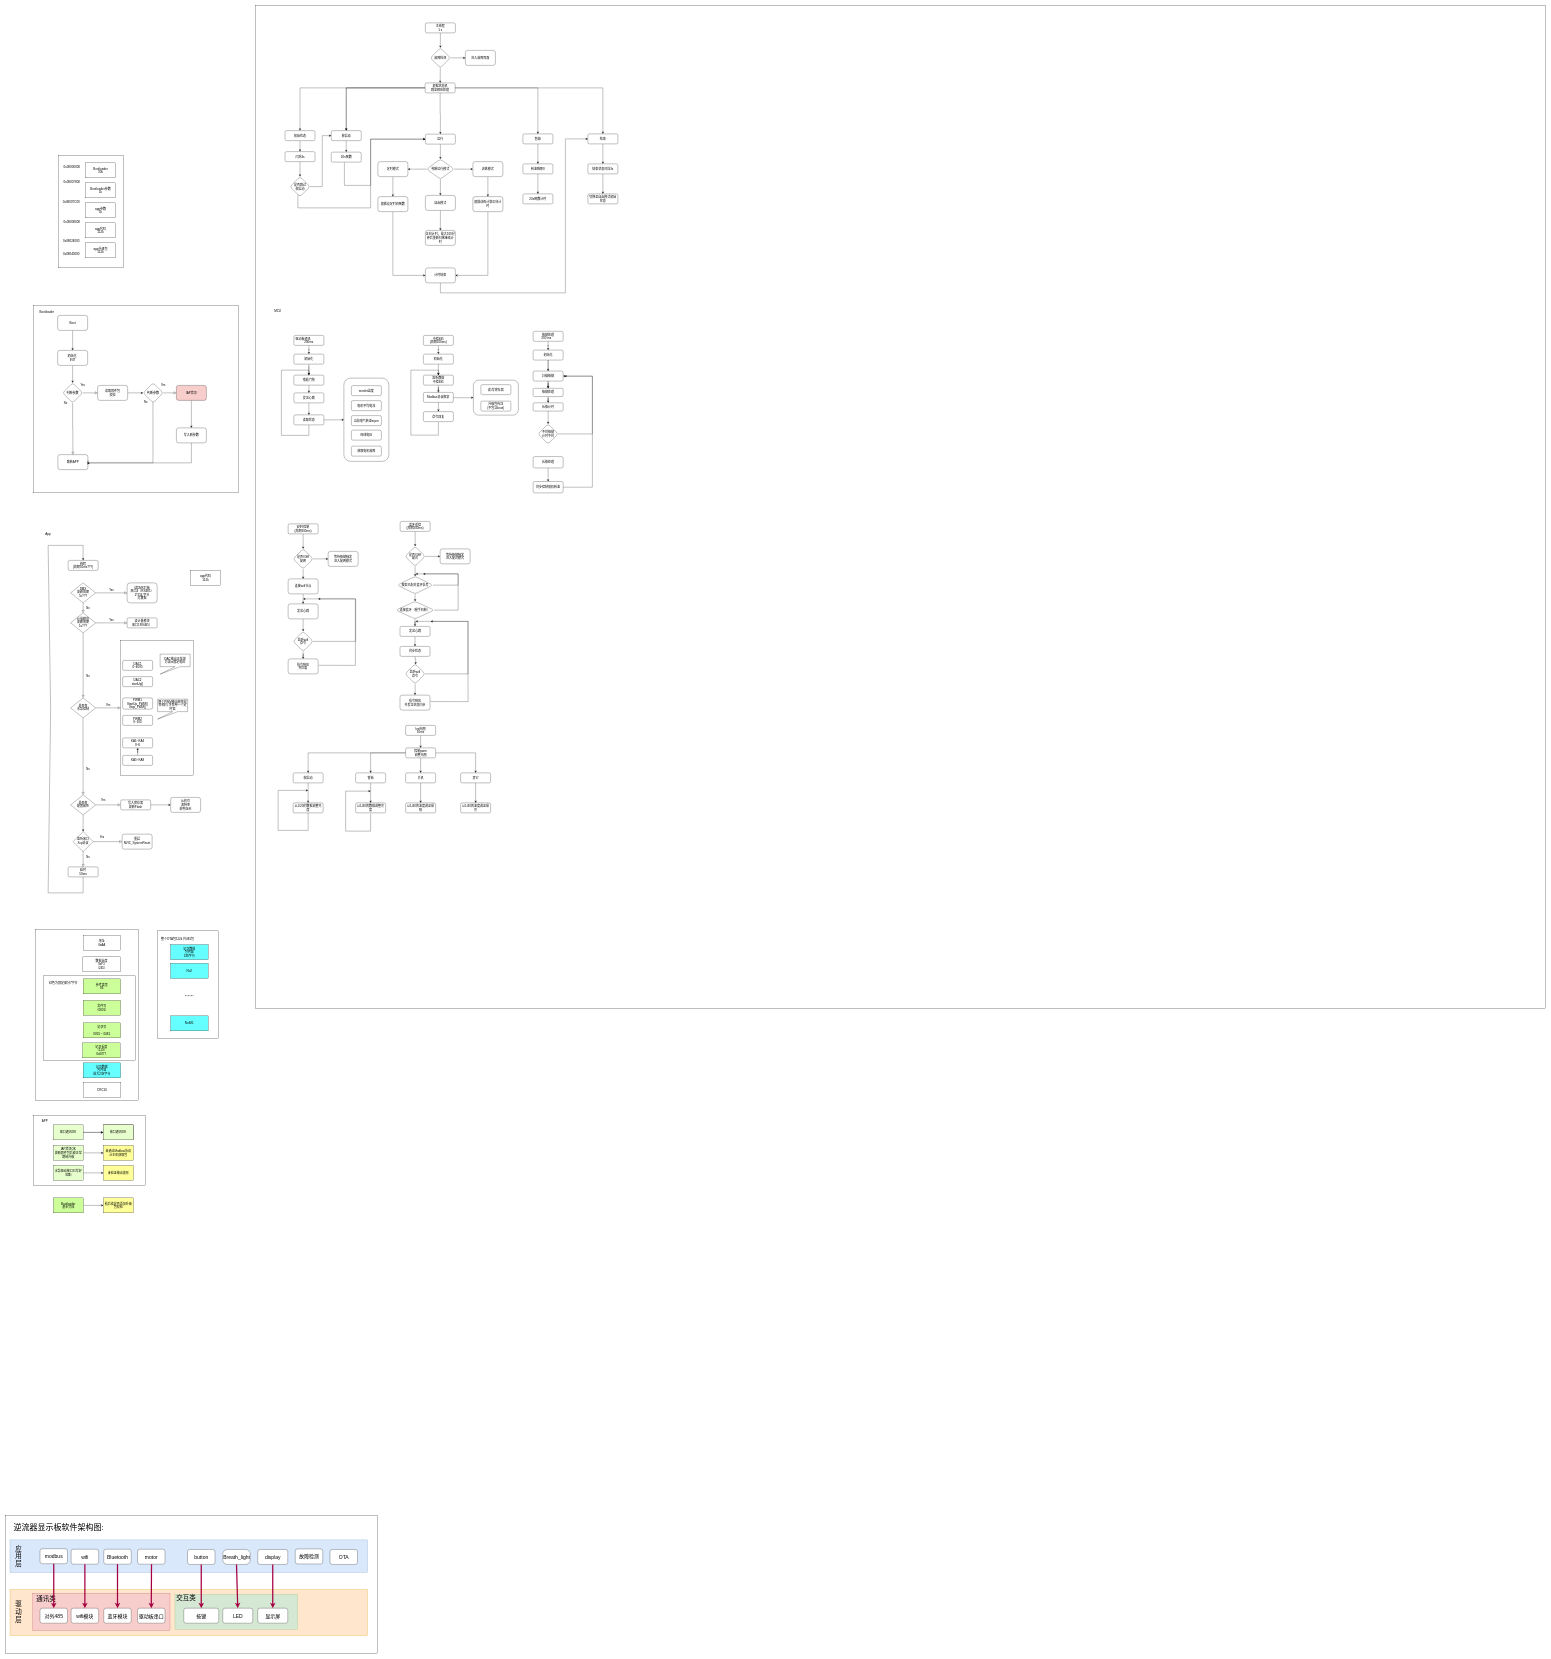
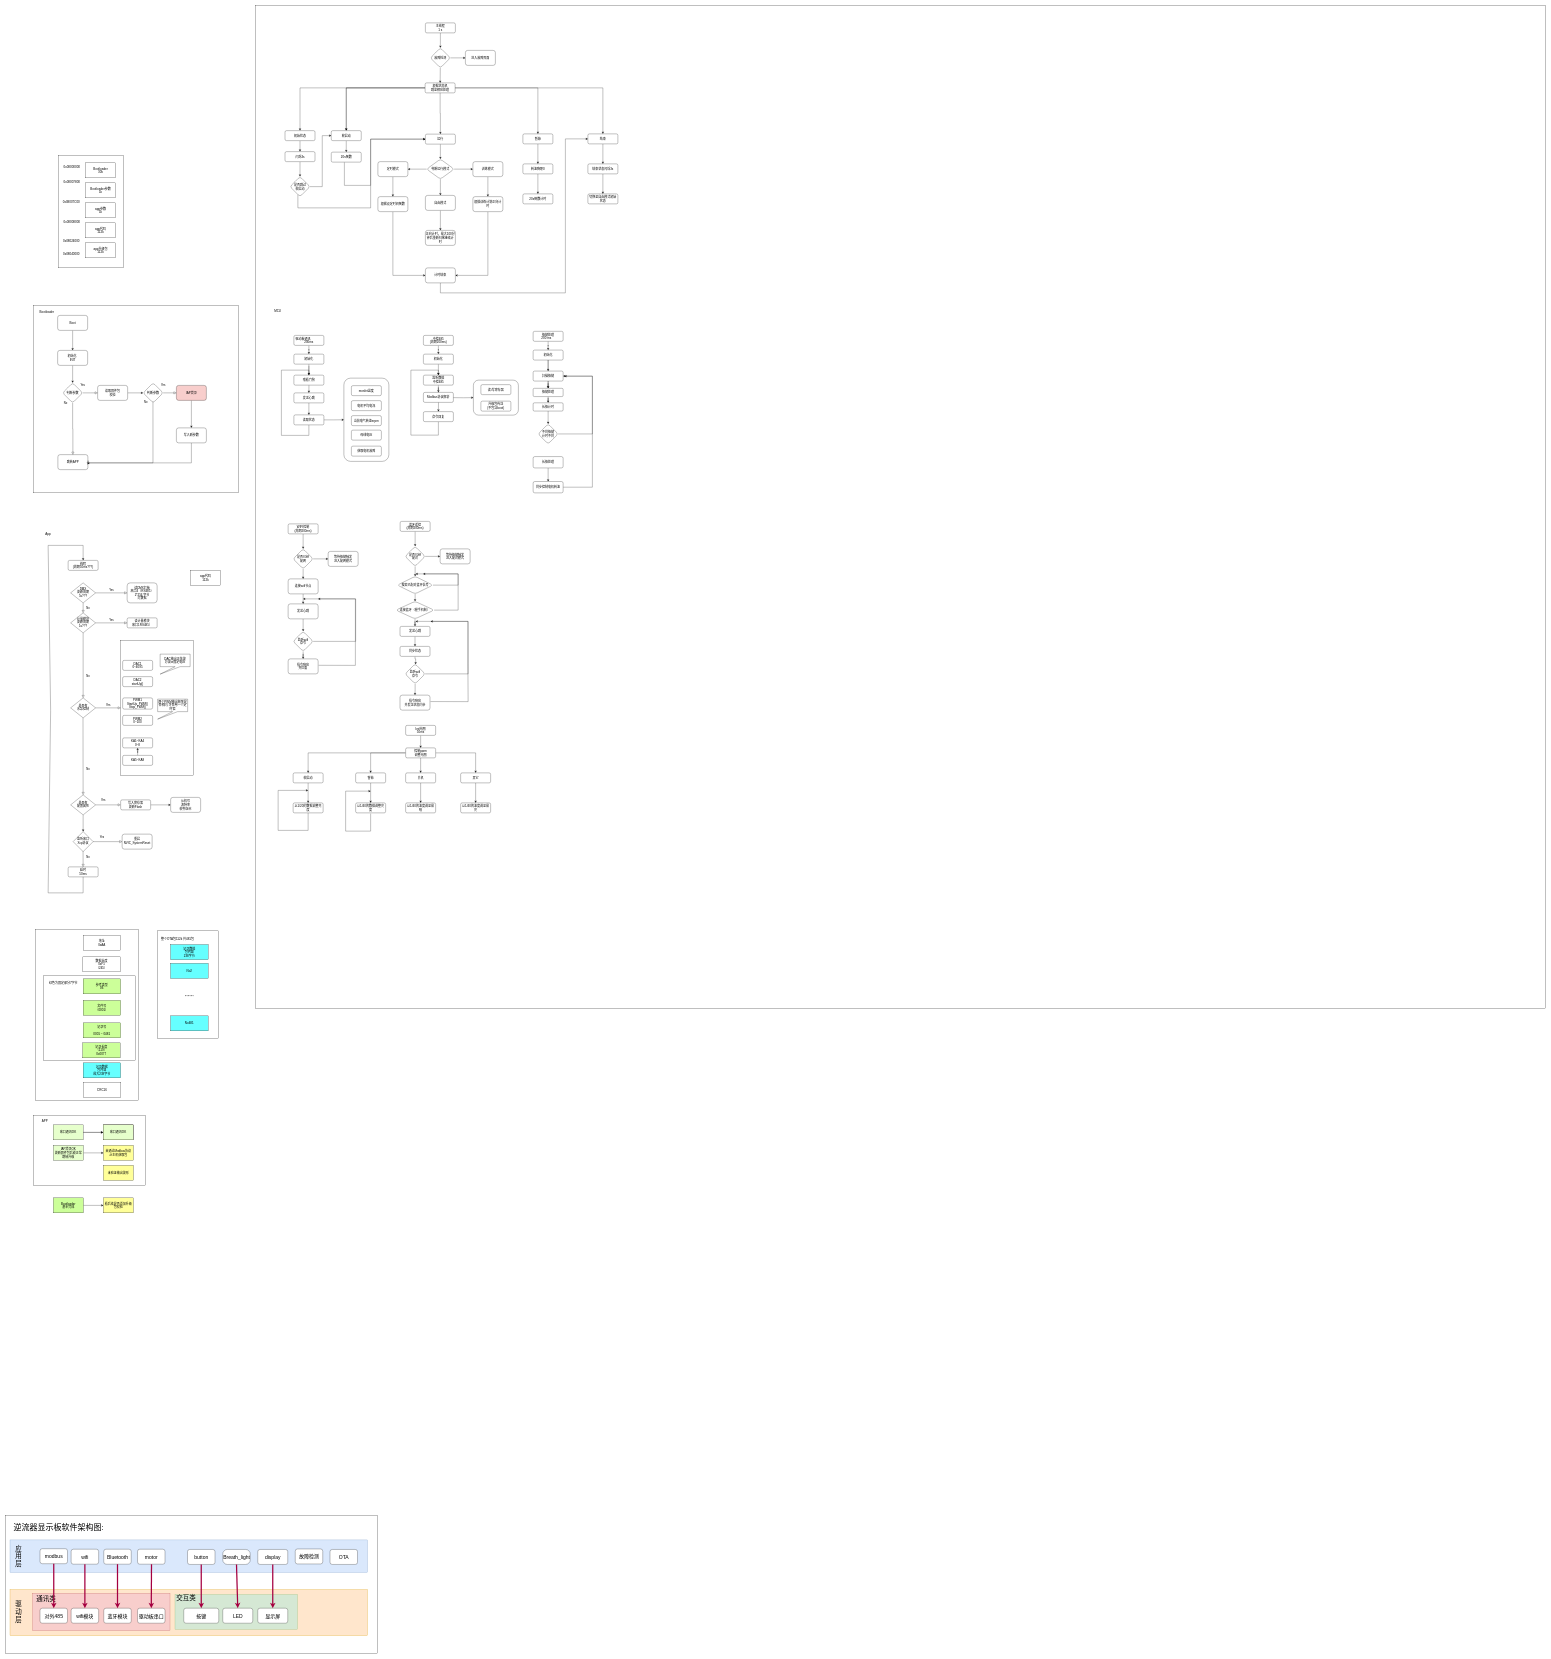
- <mxCell id="102" value="水泵驱动接口已写好&lt;br&gt;（6路）" style="rounded=0;whiteSpace=wrap;html=1;fillColor=#E6FFCC;fontColor=#000000;" parent="1" vertex="1"><mxGeometry x="213" y="4660" width="120" height="60" as="geometry" /></mxCell>
- <mxCell id="101" value="" style="edgeStyle=orthogonalEdgeStyle;rounded=0;orthogonalLoop=1;jettySize=auto;html=1;" parent="1" source="102" target="103" edge="1"><mxGeometry relative="1" as="geometry" /></mxCell>
